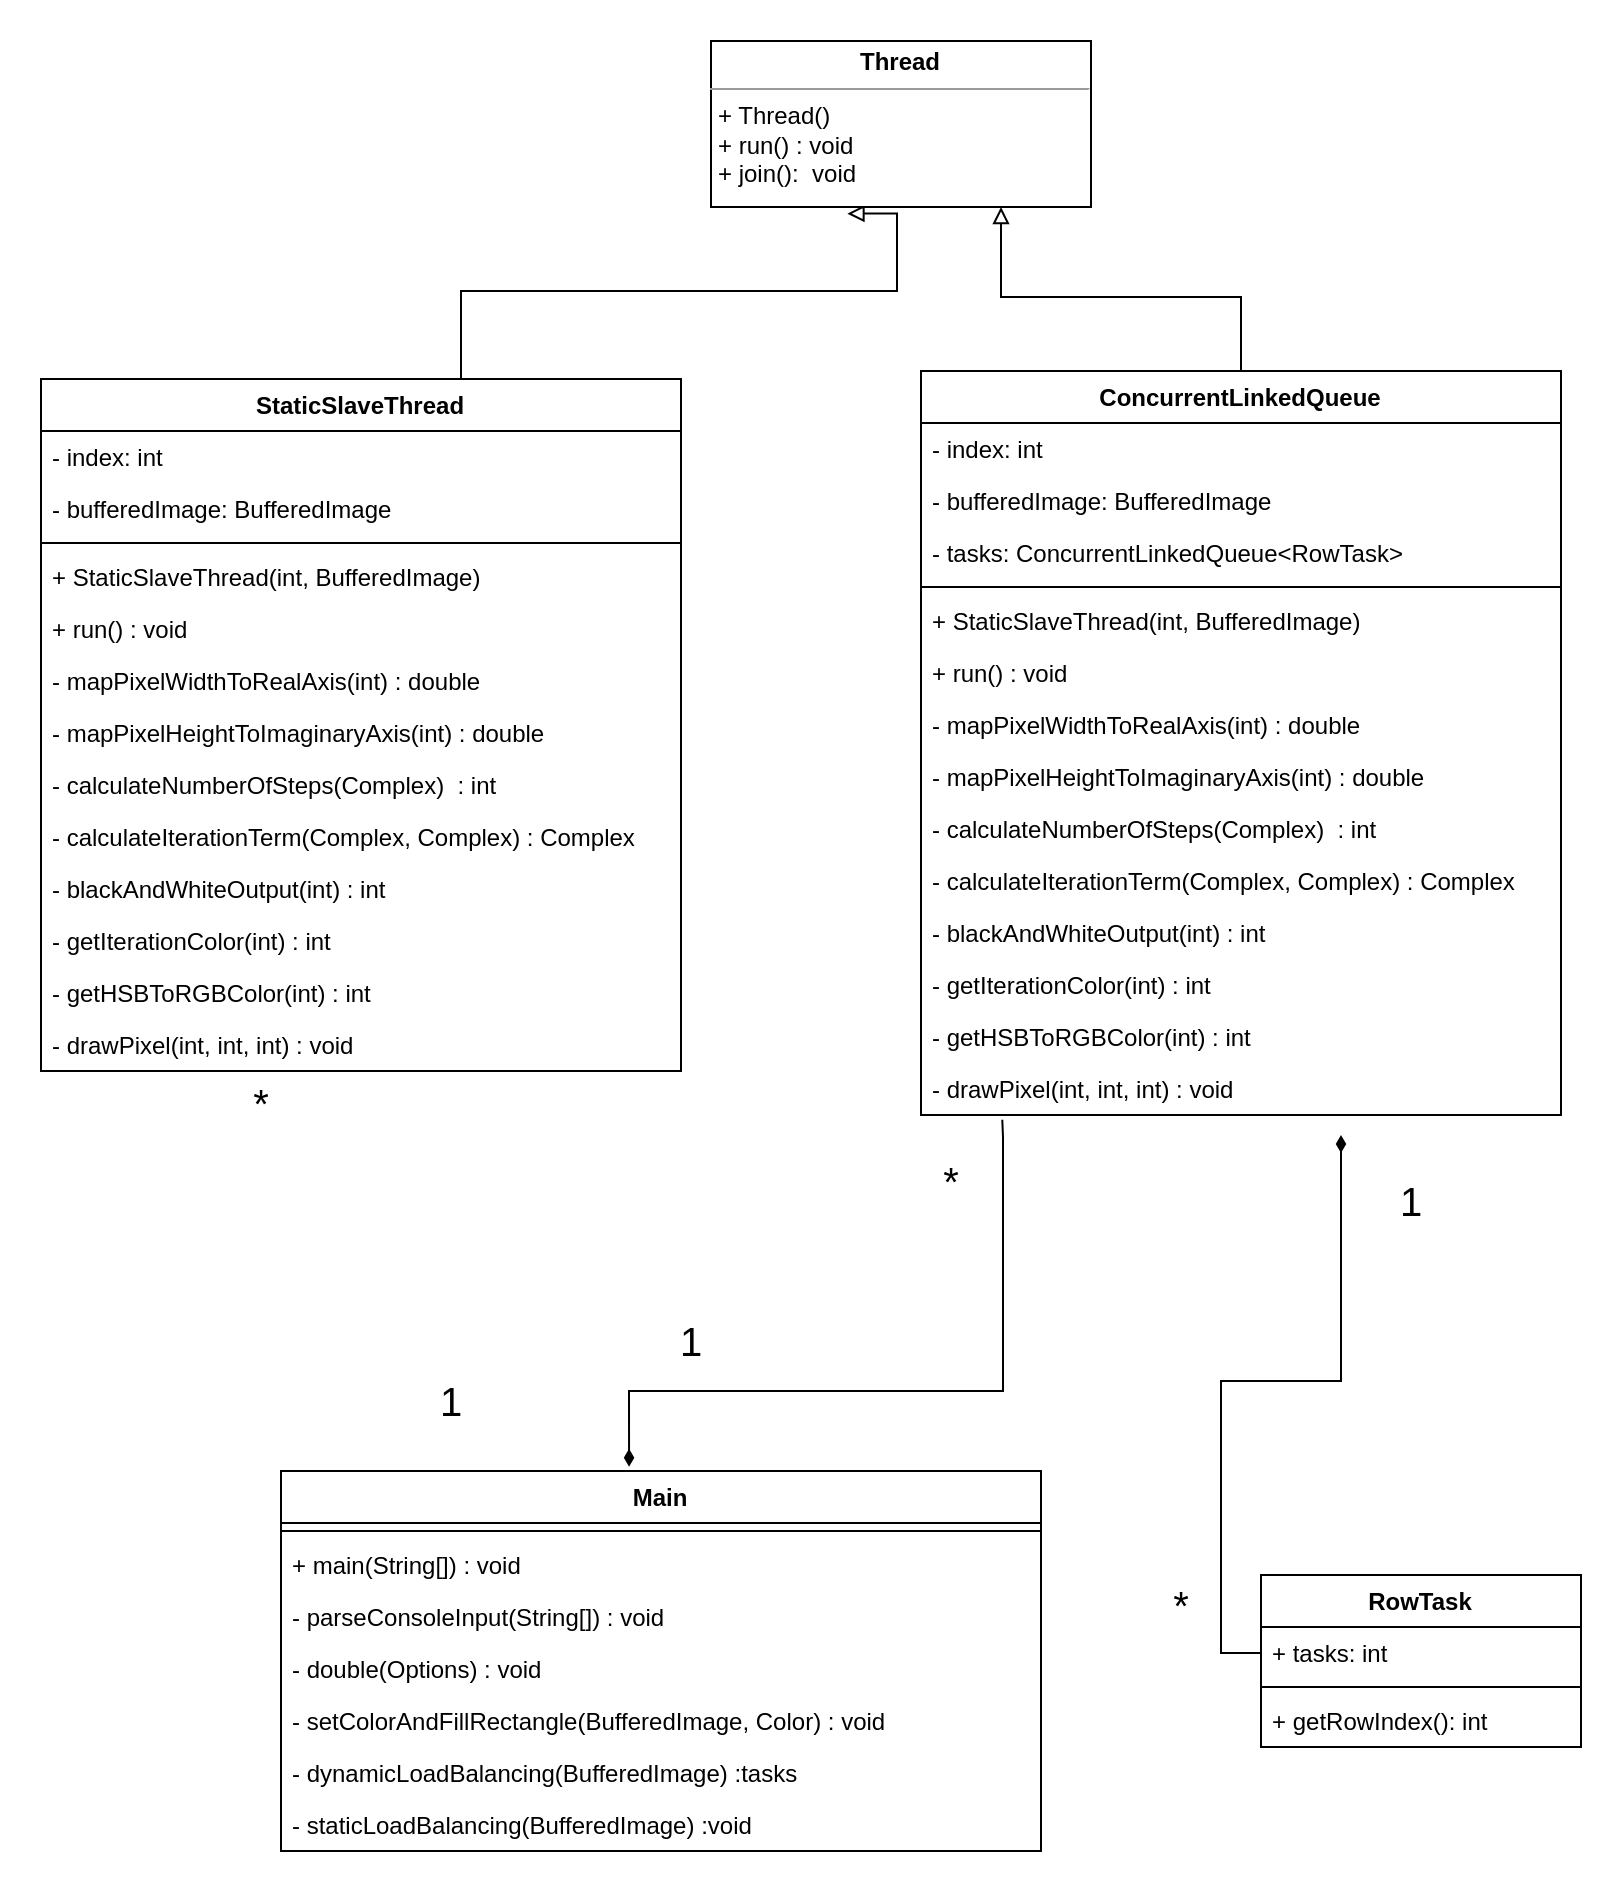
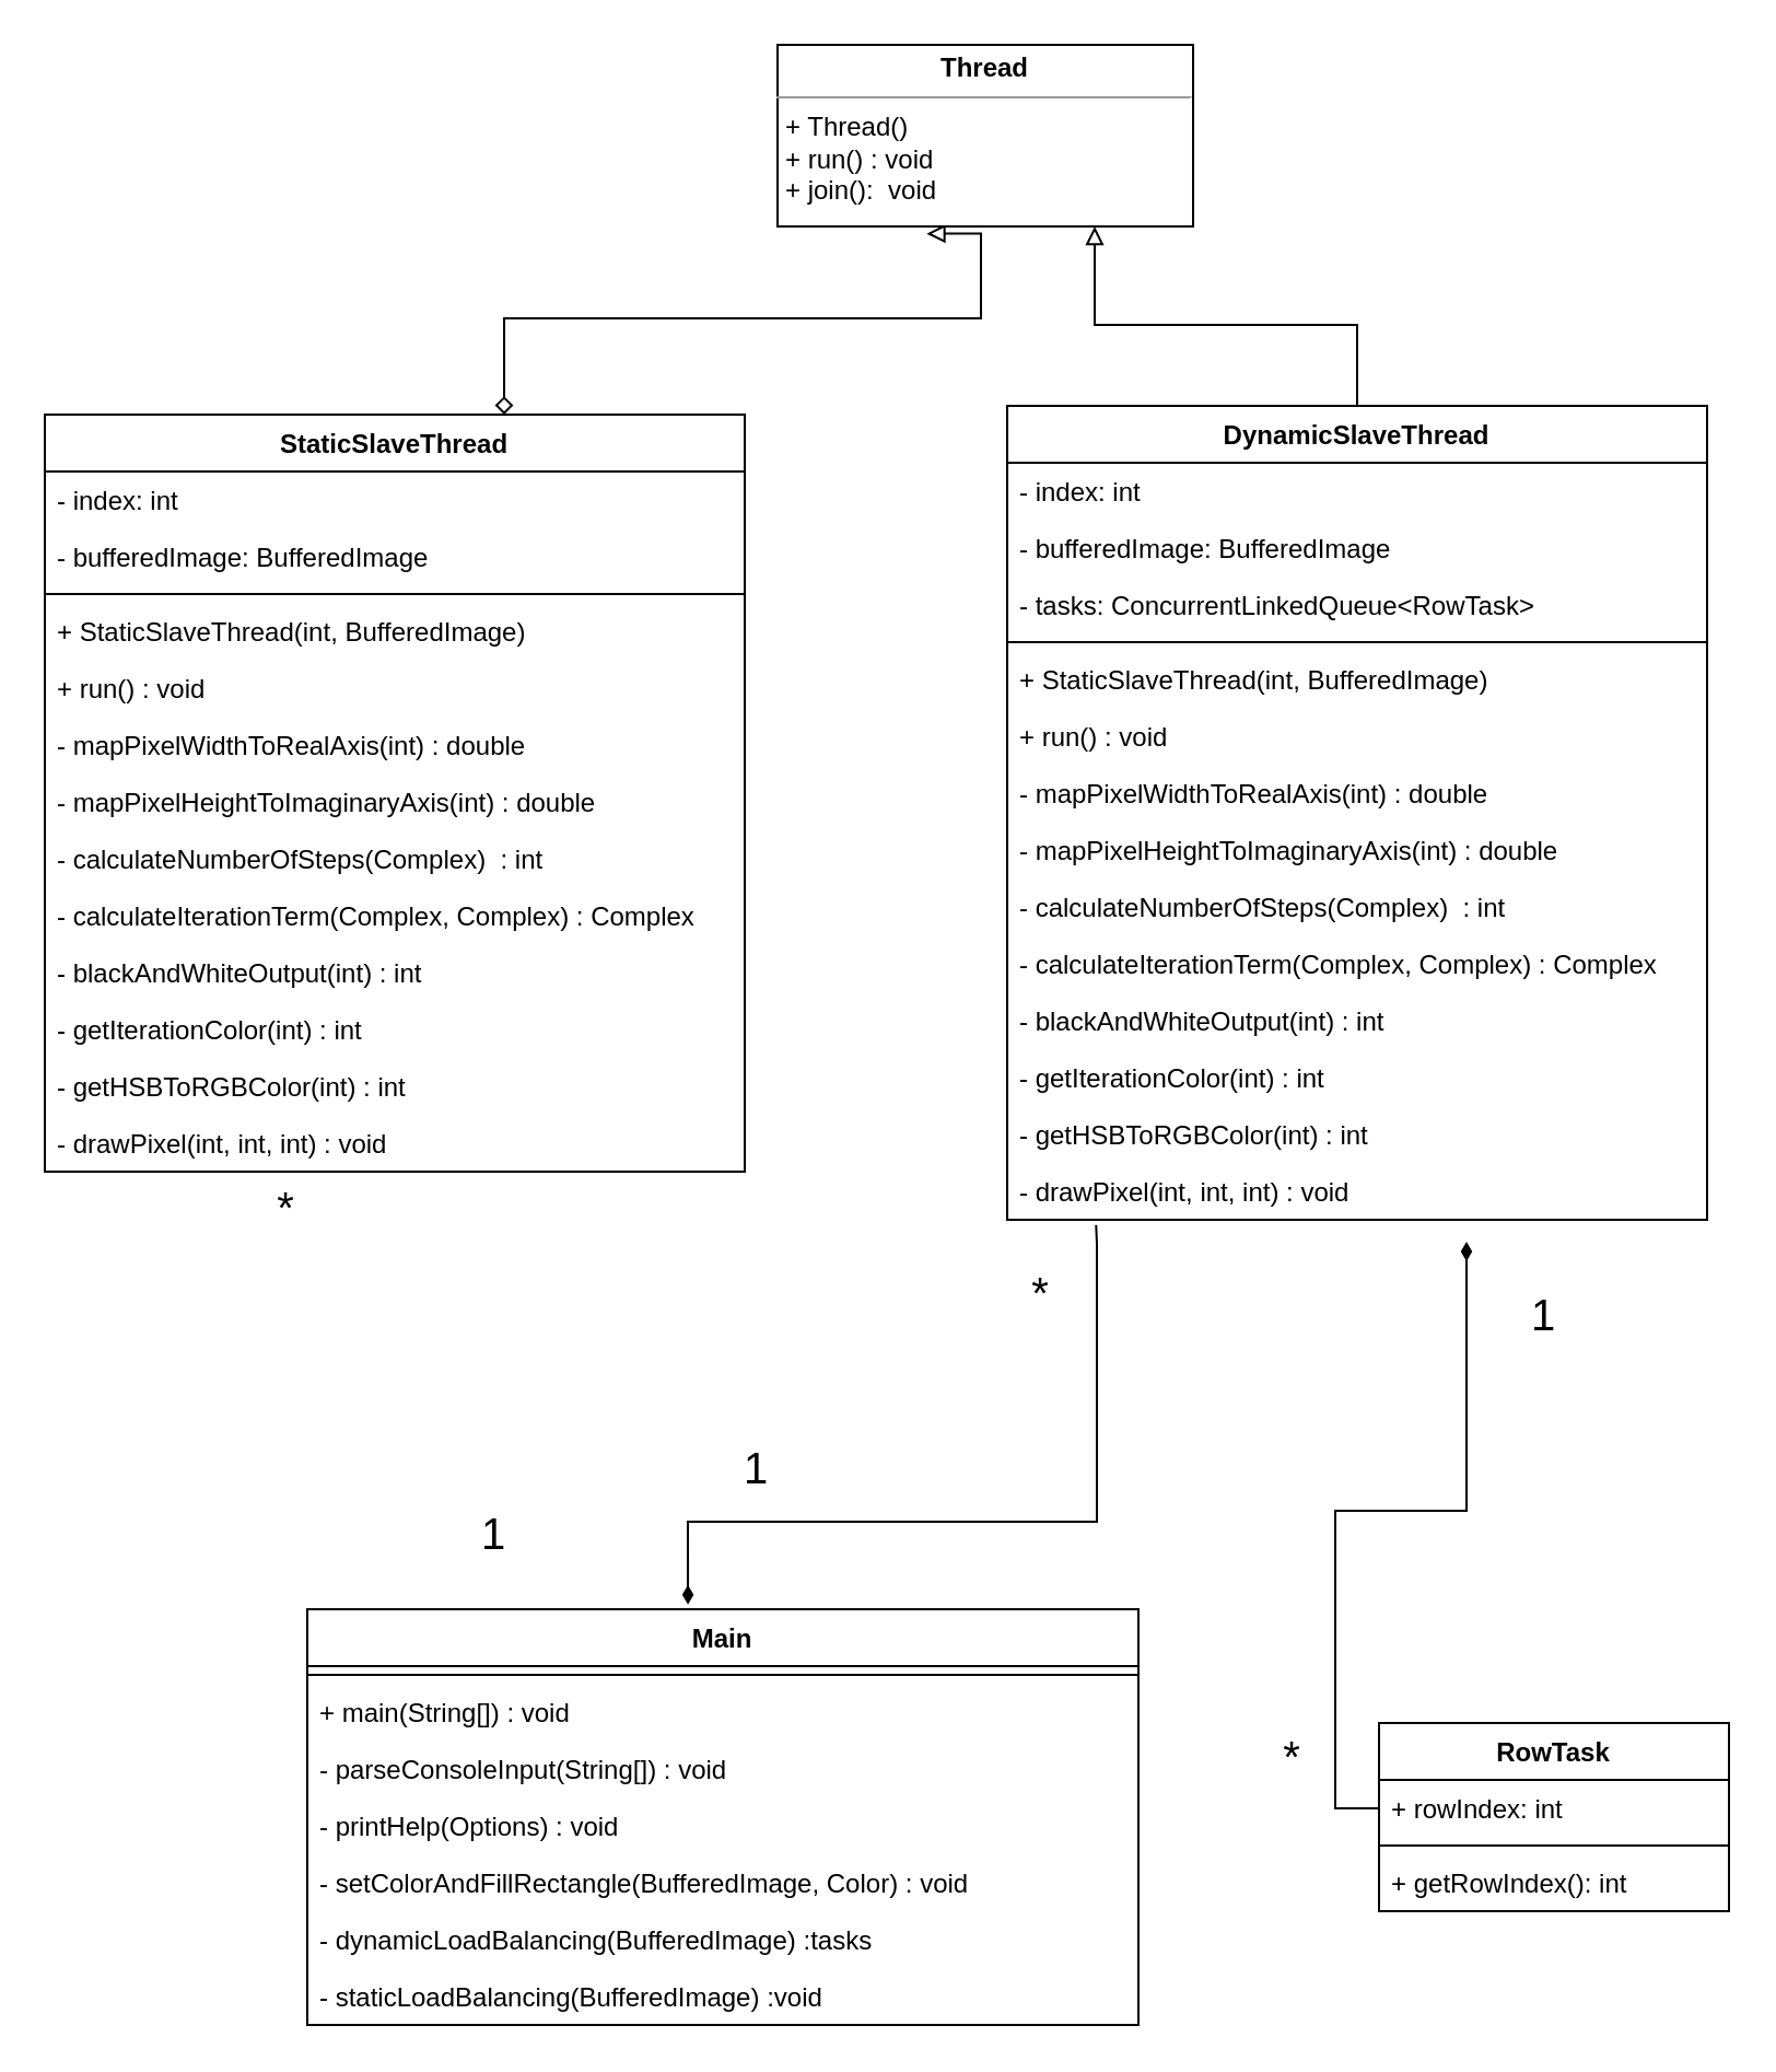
- <mxCell id="3" style="edgeStyle=orthogonalEdgeStyle;rounded=0;orthogonalLoop=1;jettySize=auto;html=1;exitX=0.359;exitY=1.04;exitDx=0;exitDy=0;endArrow=none;endFill=0;startArrow=block;startFill=0;exitPerimeter=0;" edge="1" parent="1" source="4" target="28"><mxGeometry relative="1" as="geometry"><Array as="points"><mxPoint x="448" y="145" /><mxPoint x="230" y="145" /></Array></mxGeometry></mxCell>
+ <mxCell id="3" style="edgeStyle=orthogonalEdgeStyle;rounded=0;orthogonalLoop=1;jettySize=auto;html=1;exitX=0.359;exitY=1.04;exitDx=0;exitDy=0;endArrow=diamond;endFill=0;startArrow=block;startFill=0;exitPerimeter=0;" edge="1" parent="1" source="4" target="28"><mxGeometry relative="1" as="geometry"><Array as="points"><mxPoint x="448" y="145" /><mxPoint x="230" y="145" /></Array></mxGeometry></mxCell>
- <mxCell id="9" value="ConcurrentLinkedQueue" style="swimlane;fontStyle=1;align=center;verticalAlign=top;childLayout=stackLayout;horizontal=1;startSize=26;horizontalStack=0;resizeParent=1;resizeParentMax=0;resizeLast=0;collapsible=1;marginBottom=0;" vertex="1" parent="1"><mxGeometry x="460" y="185" width="320" height="372" as="geometry" /></mxCell>
+ <mxCell id="9" value="DynamicSlaveThread" style="swimlane;fontStyle=1;align=center;verticalAlign=top;childLayout=stackLayout;horizontal=1;startSize=26;horizontalStack=0;resizeParent=1;resizeParentMax=0;resizeLast=0;collapsible=1;marginBottom=0;" vertex="1" parent="1"><mxGeometry x="460" y="185" width="320" height="372" as="geometry" /></mxCell>
- <mxCell id="51" value="+ tasks: int" style="text;strokeColor=none;fillColor=none;align=left;verticalAlign=top;spacingLeft=4;spacingRight=4;overflow=hidden;rotatable=0;points=[[0,0.5],[1,0.5]];portConstraint=eastwest;" vertex="1" parent="50"><mxGeometry y="26" width="160" height="26" as="geometry" /></mxCell>
+ <mxCell id="51" value="+ rowIndex: int" style="text;strokeColor=none;fillColor=none;align=left;verticalAlign=top;spacingLeft=4;spacingRight=4;overflow=hidden;rotatable=0;points=[[0,0.5],[1,0.5]];portConstraint=eastwest;" vertex="1" parent="50"><mxGeometry y="26" width="160" height="26" as="geometry" /></mxCell>
- <mxCell id="46" value="- double(Options) : void" style="text;strokeColor=none;fillColor=none;align=left;verticalAlign=top;spacingLeft=4;spacingRight=4;overflow=hidden;rotatable=0;points=[[0,0.5],[1,0.5]];portConstraint=eastwest;" vertex="1" parent="42"><mxGeometry y="86" width="380" height="26" as="geometry" /></mxCell>
+ <mxCell id="46" value="- printHelp(Options) : void" style="text;strokeColor=none;fillColor=none;align=left;verticalAlign=top;spacingLeft=4;spacingRight=4;overflow=hidden;rotatable=0;points=[[0,0.5],[1,0.5]];portConstraint=eastwest;" vertex="1" parent="42"><mxGeometry y="86" width="380" height="26" as="geometry" /></mxCell>
